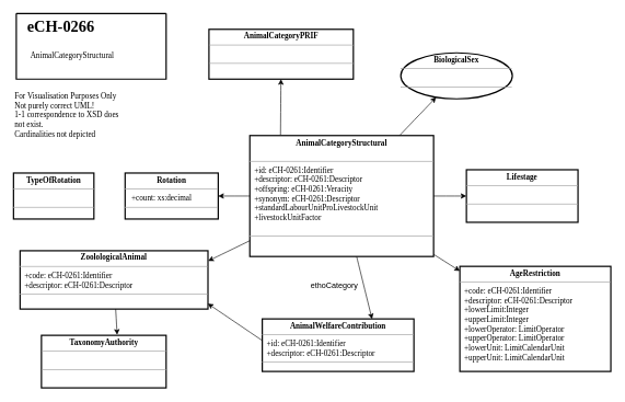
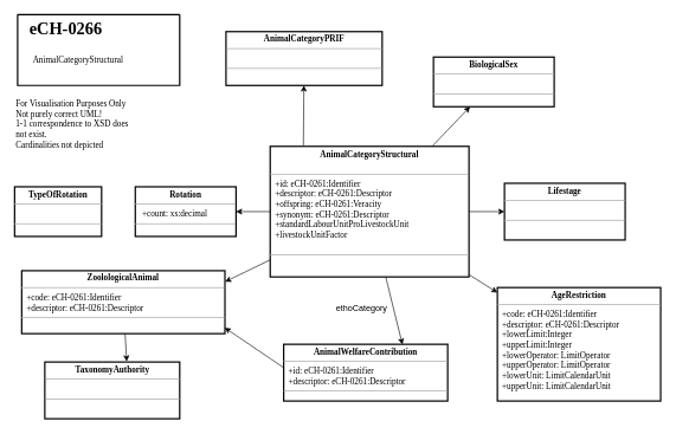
- <mxCell id="8" value="&lt;p style=&quot;margin:0px;margin-top:4px;text-align:center;&quot;&gt;&lt;span style=&quot;background-color: initial;&quot;&gt;BiologicalSex&lt;/span&gt;&lt;br&gt;&lt;/p&gt;&lt;hr size=&quot;1&quot;&gt;&lt;p style=&quot;margin:0px;margin-left:4px;&quot;&gt;&amp;nbsp;&amp;nbsp;&lt;br&gt;&lt;/p&gt;&lt;hr size=&quot;1&quot;&gt;&lt;p style=&quot;margin:0px;margin-left:4px;&quot;&gt;&lt;br&gt;&lt;/p&gt;" style="ellipse;verticalAlign=top;align=left;overflow=fill;fontSize=12;fontFamily=Verdana;html=1;sketch=0;strokeWidth=2;fontStyle=1;" parent="1" vertex="1"><mxGeometry x="610" y="80" width="170" height="70" as="geometry" /></mxCell>
+ <mxCell id="8" value="&lt;p style=&quot;margin:0px;margin-top:4px;text-align:center;&quot;&gt;&lt;span style=&quot;background-color: initial;&quot;&gt;BiologicalSex&lt;/span&gt;&lt;br&gt;&lt;/p&gt;&lt;hr size=&quot;1&quot;&gt;&lt;p style=&quot;margin:0px;margin-left:4px;&quot;&gt;&amp;nbsp;&amp;nbsp;&lt;br&gt;&lt;/p&gt;&lt;hr size=&quot;1&quot;&gt;&lt;p style=&quot;margin:0px;margin-left:4px;&quot;&gt;&lt;br&gt;&lt;/p&gt;" style="verticalAlign=top;align=left;overflow=fill;fontSize=12;fontFamily=Verdana;html=1;sketch=0;strokeWidth=2;fontStyle=1" parent="1" vertex="1"><mxGeometry x="610" y="80" width="170" height="70" as="geometry" /></mxCell>
